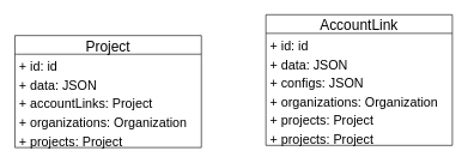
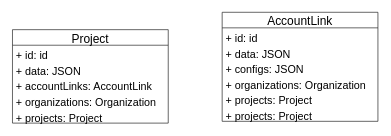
- <mxCell id="5" value="+ accountLinks: Project" style="text;strokeColor=none;fillColor=none;align=left;verticalAlign=top;spacingLeft=4;spacingRight=4;overflow=hidden;rotatable=0;points=[[0,0.5],[1,0.5]];portConstraint=eastwest;fontSize=18;" vertex="1" parent="2"><mxGeometry y="78" width="260" height="26" as="geometry" /></mxCell>
+ <mxCell id="5" value="+ accountLinks: AccountLink" style="text;strokeColor=none;fillColor=none;align=left;verticalAlign=top;spacingLeft=4;spacingRight=4;overflow=hidden;rotatable=0;points=[[0,0.5],[1,0.5]];portConstraint=eastwest;fontSize=18;" vertex="1" parent="2"><mxGeometry y="78" width="260" height="26" as="geometry" /></mxCell>
